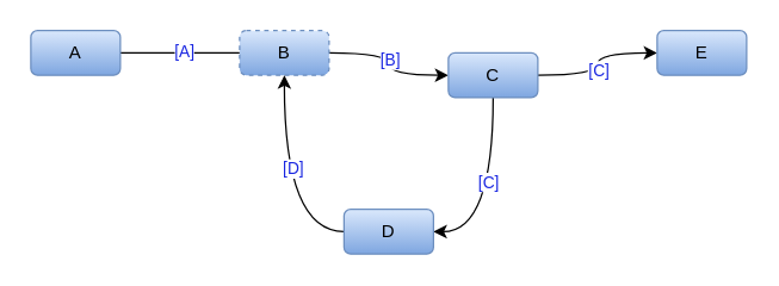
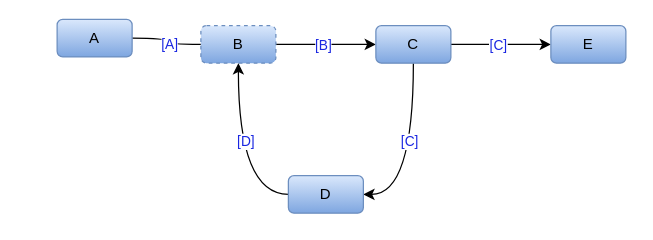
- <mxCell id="4" value="A" style="rounded=1;whiteSpace=wrap;html=1;fillColor=#dae8fc;gradientColor=#7ea6e0;strokeColor=#6c8ebf;" vertex="1" parent="1"><mxGeometry x="20" y="20" width="60" height="30" as="geometry" /></mxCell>
+ <mxCell id="4" value="A" style="rounded=1;whiteSpace=wrap;html=1;fillColor=#dae8fc;gradientColor=#7ea6e0;strokeColor=#6c8ebf;" vertex="1" parent="1"><mxGeometry x="45" y="15" width="60" height="30" as="geometry" /></mxCell>
- <mxCell id="12" value="C" style="rounded=1;whiteSpace=wrap;html=1;fillColor=#dae8fc;gradientColor=#7ea6e0;strokeColor=#6c8ebf;" vertex="1" parent="1"><mxGeometry x="300" y="35" width="60" height="30" as="geometry" /></mxCell>
+ <mxCell id="12" value="C" style="rounded=1;whiteSpace=wrap;html=1;fillColor=#dae8fc;gradientColor=#7ea6e0;strokeColor=#6c8ebf;" vertex="1" parent="1"><mxGeometry x="300" y="20" width="60" height="30" as="geometry" /></mxCell>
